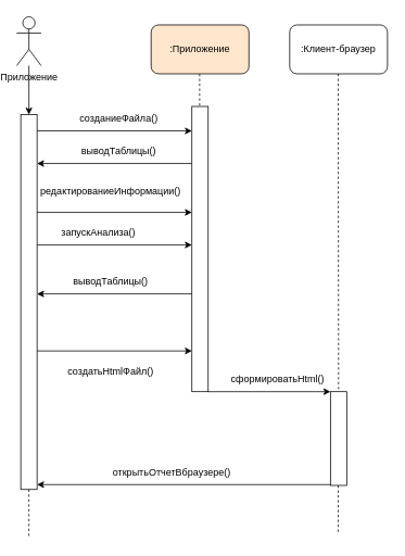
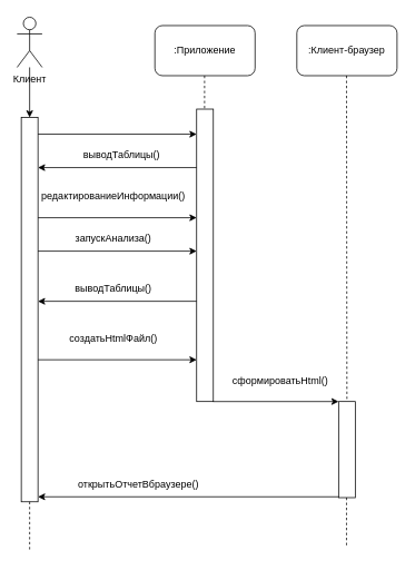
- <mxCell id="3" value=":Приложение" style="rounded=1;whiteSpace=wrap;html=1;fillColor=#ffe6cc;" vertex="1" parent="1"><mxGeometry x="185" y="30" width="120" height="60" as="geometry" /></mxCell>
+ <mxCell id="3" value=":Приложение" style="rounded=1;whiteSpace=wrap;html=1;" vertex="1" parent="1"><mxGeometry x="185" y="30" width="120" height="60" as="geometry" /></mxCell>
- <mxCell id="2" value="&lt;div&gt;Приложение&lt;/div&gt;" style="shape=umlActor;verticalLabelPosition=bottom;verticalAlign=top;html=1;outlineConnect=0;" vertex="1" parent="1"><mxGeometry x="20" y="20" width="30" height="60" as="geometry" /></mxCell>
+ <mxCell id="2" value="&lt;div&gt;Клиент&lt;/div&gt;" style="shape=umlActor;verticalLabelPosition=bottom;verticalAlign=top;html=1;outlineConnect=0;" vertex="1" parent="1"><mxGeometry x="20" y="20" width="30" height="60" as="geometry" /></mxCell>
- <mxCell id="10" value="созданиеФайла()" style="text;html=1;align=center;verticalAlign=middle;resizable=0;points=[];autosize=1;strokeColor=none;fillColor=none;" vertex="1" parent="1"><mxGeometry x="85" y="130" width="120" height="30" as="geometry" /></mxCell>
- <mxCell id="15" value="запускАнализа()" style="text;html=1;align=center;verticalAlign=middle;resizable=0;points=[];autosize=1;strokeColor=none;fillColor=none;" vertex="1" parent="1"><mxGeometry x="60" y="270" width="120" height="30" as="geometry" /></mxCell>
+ <mxCell id="15" value="запускАнализа()" style="text;html=1;align=center;verticalAlign=middle;resizable=0;points=[];autosize=1;strokeColor=none;fillColor=none;" vertex="1" parent="1"><mxGeometry x="75" y="270" width="120" height="30" as="geometry" /></mxCell>
- <mxCell id="20" value="создатьHtmlФайл()" style="text;html=1;align=center;verticalAlign=middle;resizable=0;points=[];autosize=1;strokeColor=none;fillColor=none;" vertex="1" parent="1"><mxGeometry x="70" y="440" width="130" height="30" as="geometry" /></mxCell>
+ <mxCell id="20" value="создатьHtmlФайл()" style="text;html=1;align=center;verticalAlign=middle;resizable=0;points=[];autosize=1;strokeColor=none;fillColor=none;" vertex="1" parent="1"><mxGeometry x="70" y="390" width="130" height="30" as="geometry" /></mxCell>
- <mxCell id="26" value="сформироватьHtml()" style="text;html=1;align=center;verticalAlign=middle;resizable=0;points=[];autosize=1;strokeColor=none;fillColor=none;" vertex="1" parent="1"><mxGeometry x="270" y="450" width="140" height="30" as="geometry" /></mxCell>
+ <mxCell id="26" value="сформироватьHtml()" style="text;html=1;align=center;verticalAlign=middle;resizable=0;points=[];autosize=1;strokeColor=none;fillColor=none;" vertex="1" parent="1"><mxGeometry x="265" y="440" width="140" height="30" as="geometry" /></mxCell>
- <mxCell id="24" value="открытьОтчетВбраузере()" style="text;html=1;align=center;verticalAlign=middle;resizable=0;points=[];autosize=1;strokeColor=none;fillColor=none;" vertex="1" parent="1"><mxGeometry x="125" y="565" width="170" height="30" as="geometry" /></mxCell>
+ <mxCell id="24" value="открытьОтчетВбраузере()" style="text;html=1;align=center;verticalAlign=middle;resizable=0;points=[];autosize=1;strokeColor=none;fillColor=none;" vertex="1" parent="1"><mxGeometry x="80" y="565" width="170" height="30" as="geometry" /></mxCell>
